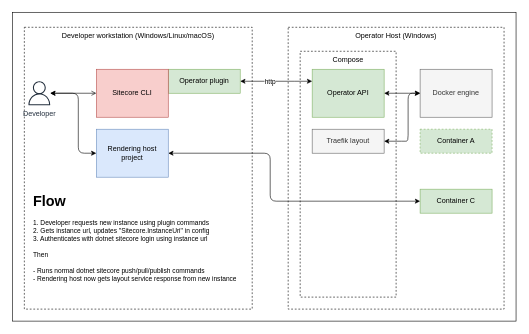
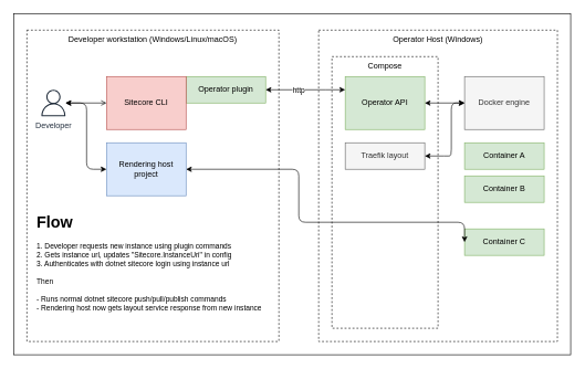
- <mxCell id="7" value="Developer" style="sketch=0;outlineConnect=0;fontColor=#232F3E;gradientColor=none;fillColor=#232F3D;strokeColor=none;dashed=0;verticalLabelPosition=bottom;verticalAlign=top;align=center;html=1;fontSize=12;fontStyle=0;aspect=fixed;pointerEvents=1;shape=mxgraph.aws4.user;" parent="1" vertex="1"><mxGeometry x="45" y="135" width="40" height="40" as="geometry" /></mxCell>
+ <mxCell id="7" value="Developer" style="sketch=0;outlineConnect=0;fontColor=#232F3E;gradientColor=none;fillColor=#232F3D;strokeColor=none;dashed=0;verticalLabelPosition=bottom;verticalAlign=top;align=center;html=1;fontSize=12;fontStyle=0;aspect=fixed;pointerEvents=1;shape=mxgraph.aws4.user;" parent="1" vertex="1"><mxGeometry x="60" y="135" width="40" height="40" as="geometry" /></mxCell>
- <mxCell id="13" value="Container A" style="rounded=0;whiteSpace=wrap;html=1;fontStyle=0;fillColor=#d5e8d4;strokeColor=#82b366;dashed=1;" parent="1" vertex="1"><mxGeometry x="700" y="215" width="120" height="40" as="geometry" /></mxCell>
+ <mxCell id="13" value="Container A" style="rounded=0;whiteSpace=wrap;html=1;fontStyle=0;fillColor=#d5e8d4;strokeColor=#82b366;" parent="1" vertex="1"><mxGeometry x="700" y="215" width="120" height="40" as="geometry" /></mxCell>
+ <mxCell id="14" value="Container B" style="rounded=0;whiteSpace=wrap;html=1;fontStyle=0;fillColor=#d5e8d4;strokeColor=#82b366;" parent="1" vertex="1"><mxGeometry x="700" y="265" width="120" height="40" as="geometry" /></mxCell>
- <mxCell id="15" value="Container C" style="rounded=0;whiteSpace=wrap;html=1;fontStyle=0;fillColor=#d5e8d4;strokeColor=#82b366;" parent="1" vertex="1"><mxGeometry x="700" y="315" width="120" height="40" as="geometry" /></mxCell>
+ <mxCell id="15" value="Container C" style="rounded=0;whiteSpace=wrap;html=1;fontStyle=0;fillColor=#d5e8d4;strokeColor=#82b366;" parent="1" vertex="1"><mxGeometry x="700" y="345" width="120" height="40" as="geometry" /></mxCell>
